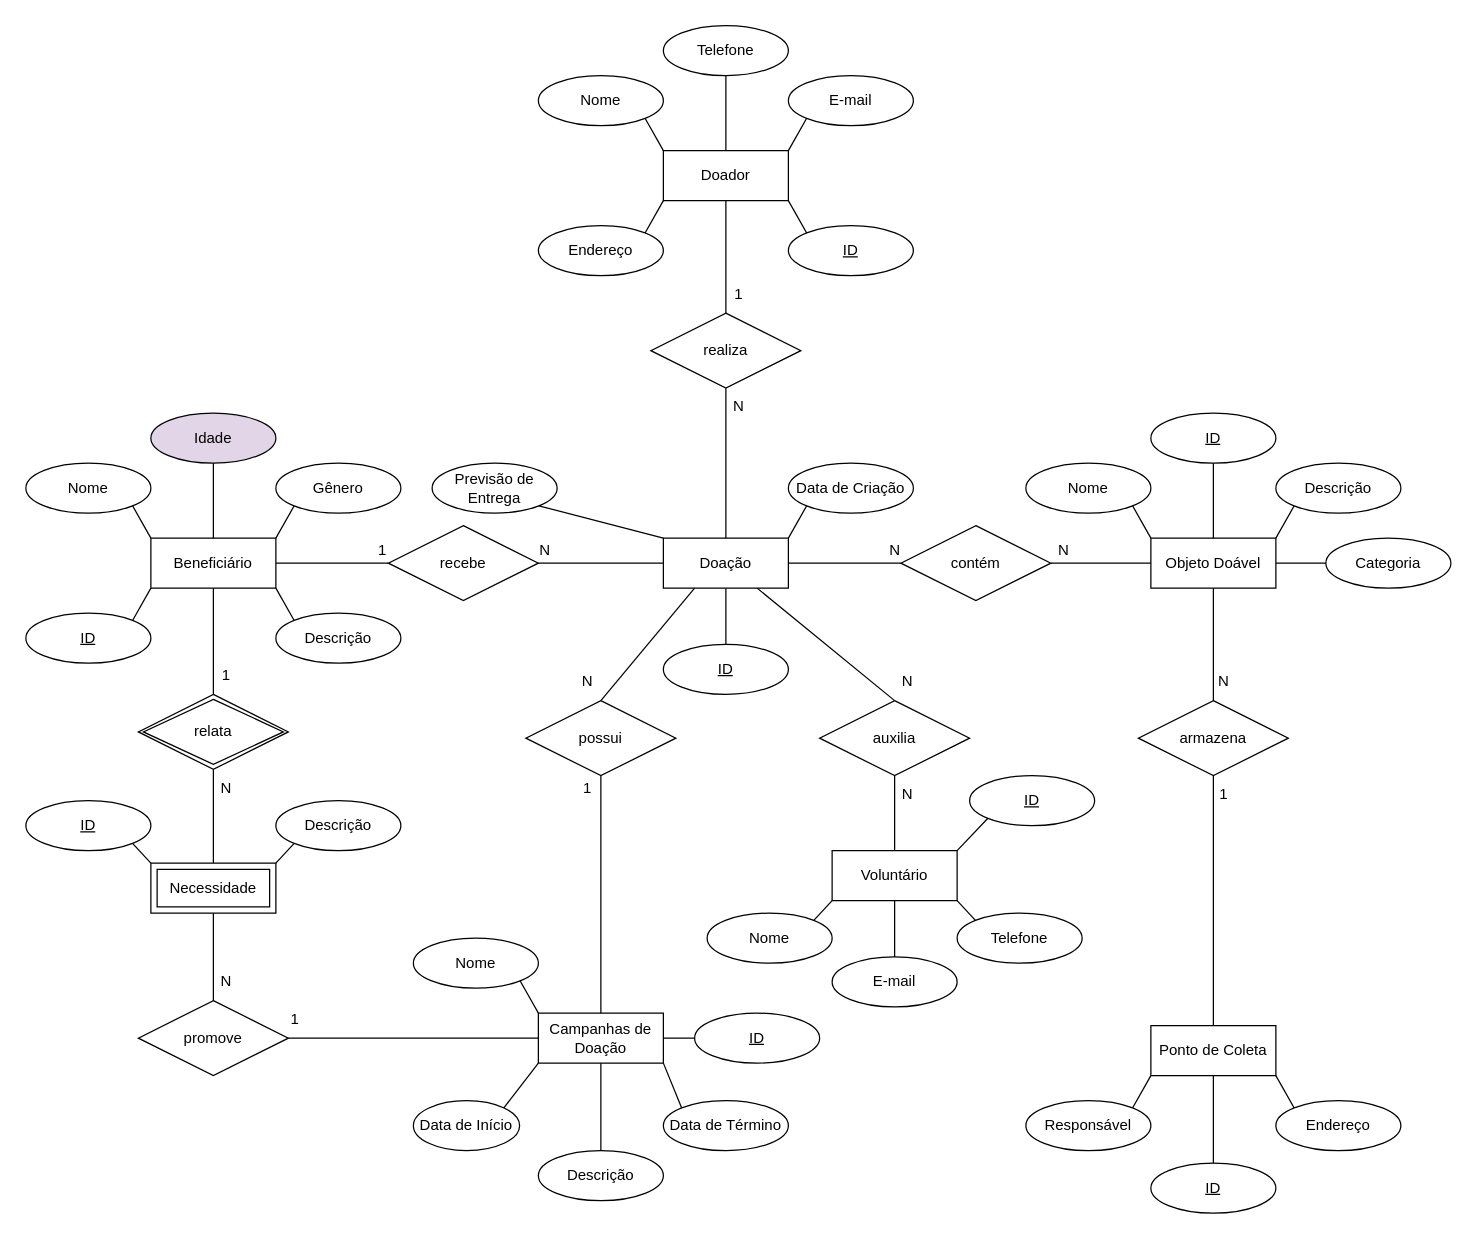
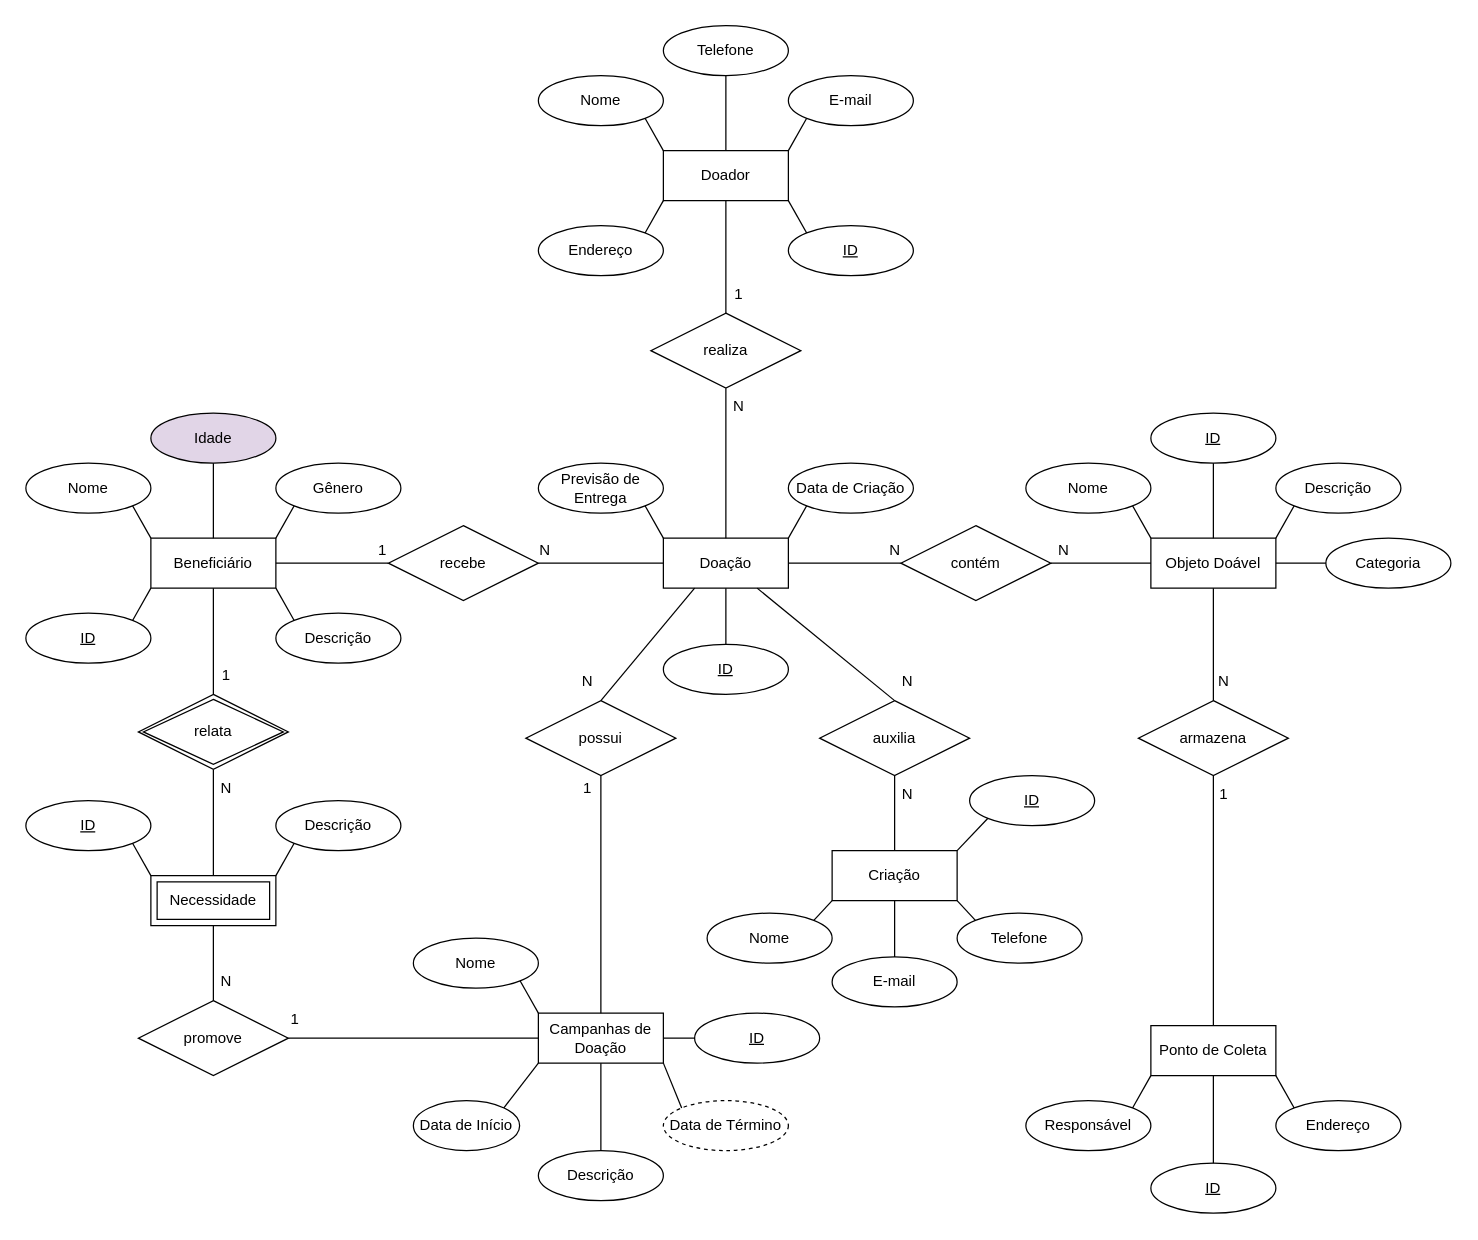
- <mxCell id="20" value="Previsão de Entrega" style="ellipse;whiteSpace=wrap;html=1;align=center;" vertex="1" parent="1"><mxGeometry x="345" y="370" width="100" height="40" as="geometry" /></mxCell>
+ <mxCell id="20" value="Previsão de Entrega" style="ellipse;whiteSpace=wrap;html=1;align=center;" vertex="1" parent="1"><mxGeometry x="430" y="370" width="100" height="40" as="geometry" /></mxCell>
- <mxCell id="5" value="Voluntário" style="whiteSpace=wrap;html=1;align=center;" vertex="1" parent="1"><mxGeometry x="665" y="680" width="100" height="40" as="geometry" /></mxCell>
+ <mxCell id="5" value="Criação" style="whiteSpace=wrap;html=1;align=center;" vertex="1" parent="1"><mxGeometry x="665" y="680" width="100" height="40" as="geometry" /></mxCell>
- <mxCell id="67" value="Necessidade" style="shape=ext;margin=3;double=1;whiteSpace=wrap;html=1;align=center;" vertex="1" parent="1"><mxGeometry x="120" y="690" width="100" height="40" as="geometry" /></mxCell>
+ <mxCell id="67" value="Necessidade" style="shape=ext;margin=3;double=1;whiteSpace=wrap;html=1;align=center;" vertex="1" parent="1"><mxGeometry x="120" y="700" width="100" height="40" as="geometry" /></mxCell>
- <mxCell id="30" value="Data de Término" style="ellipse;whiteSpace=wrap;html=1;align=center;" vertex="1" parent="1"><mxGeometry x="530" y="880" width="100" height="40" as="geometry" /></mxCell>
+ <mxCell id="30" value="Data de Término" style="ellipse;whiteSpace=wrap;html=1;align=center;dashed=1;" vertex="1" parent="1"><mxGeometry x="530" y="880" width="100" height="40" as="geometry" /></mxCell>
